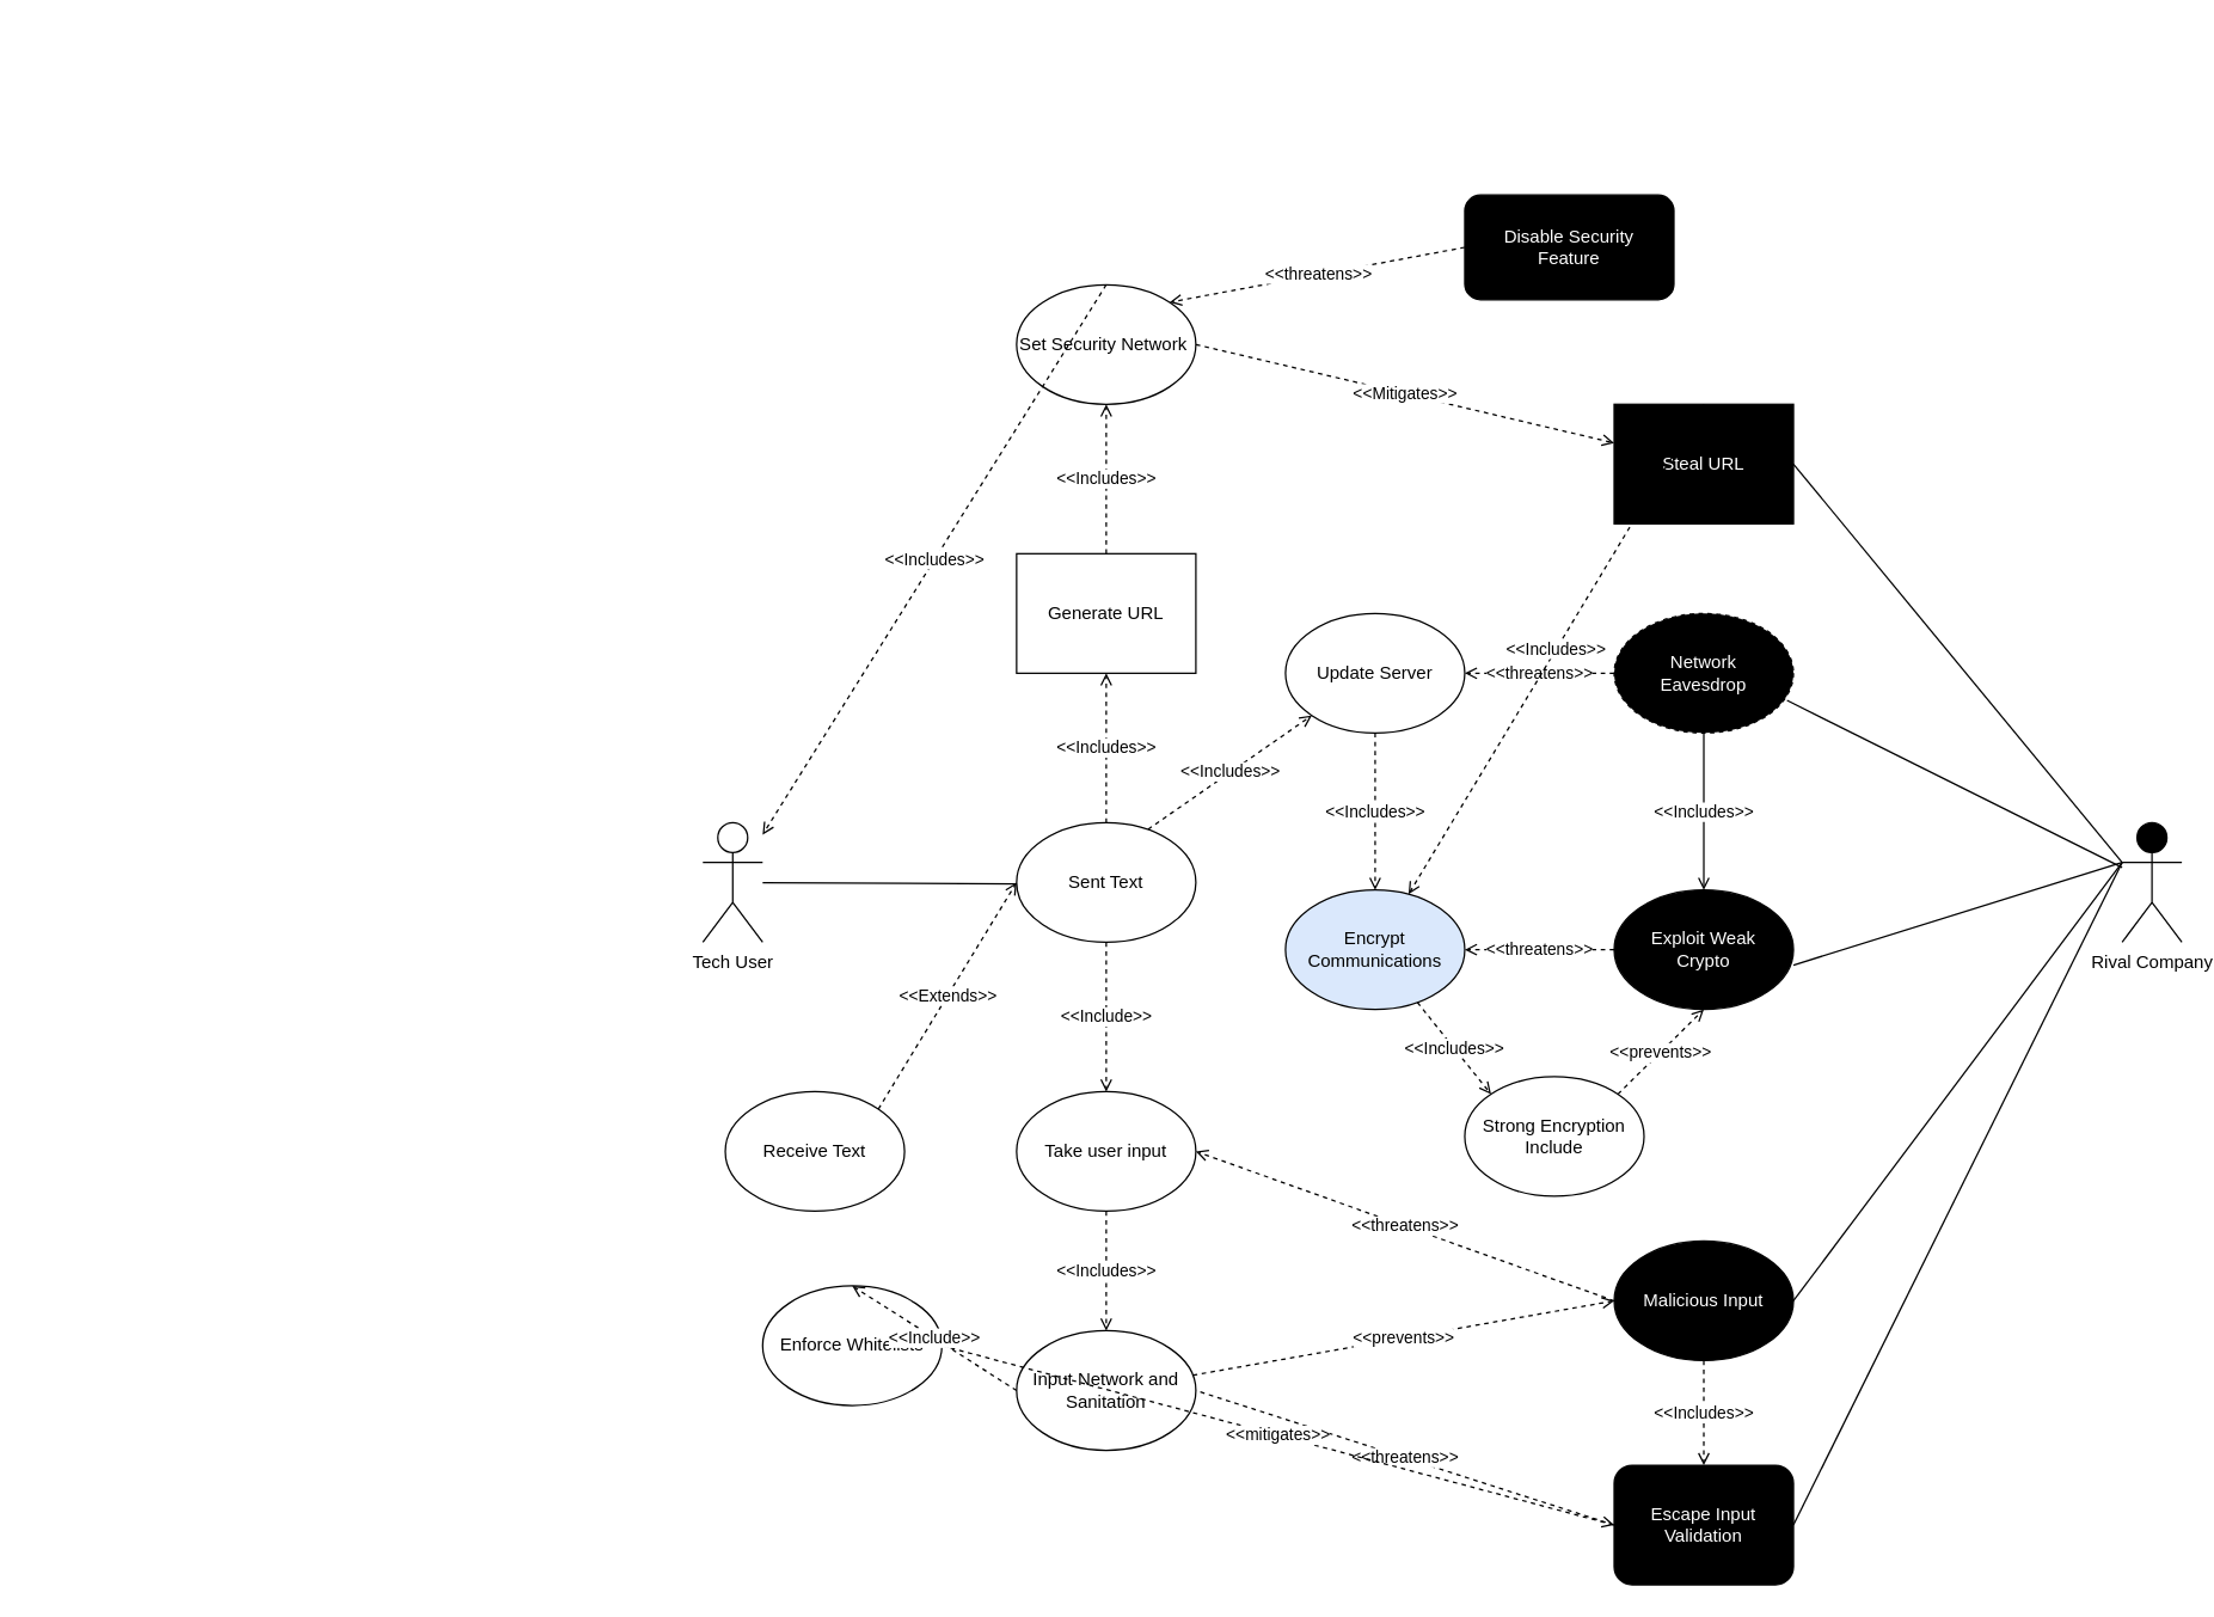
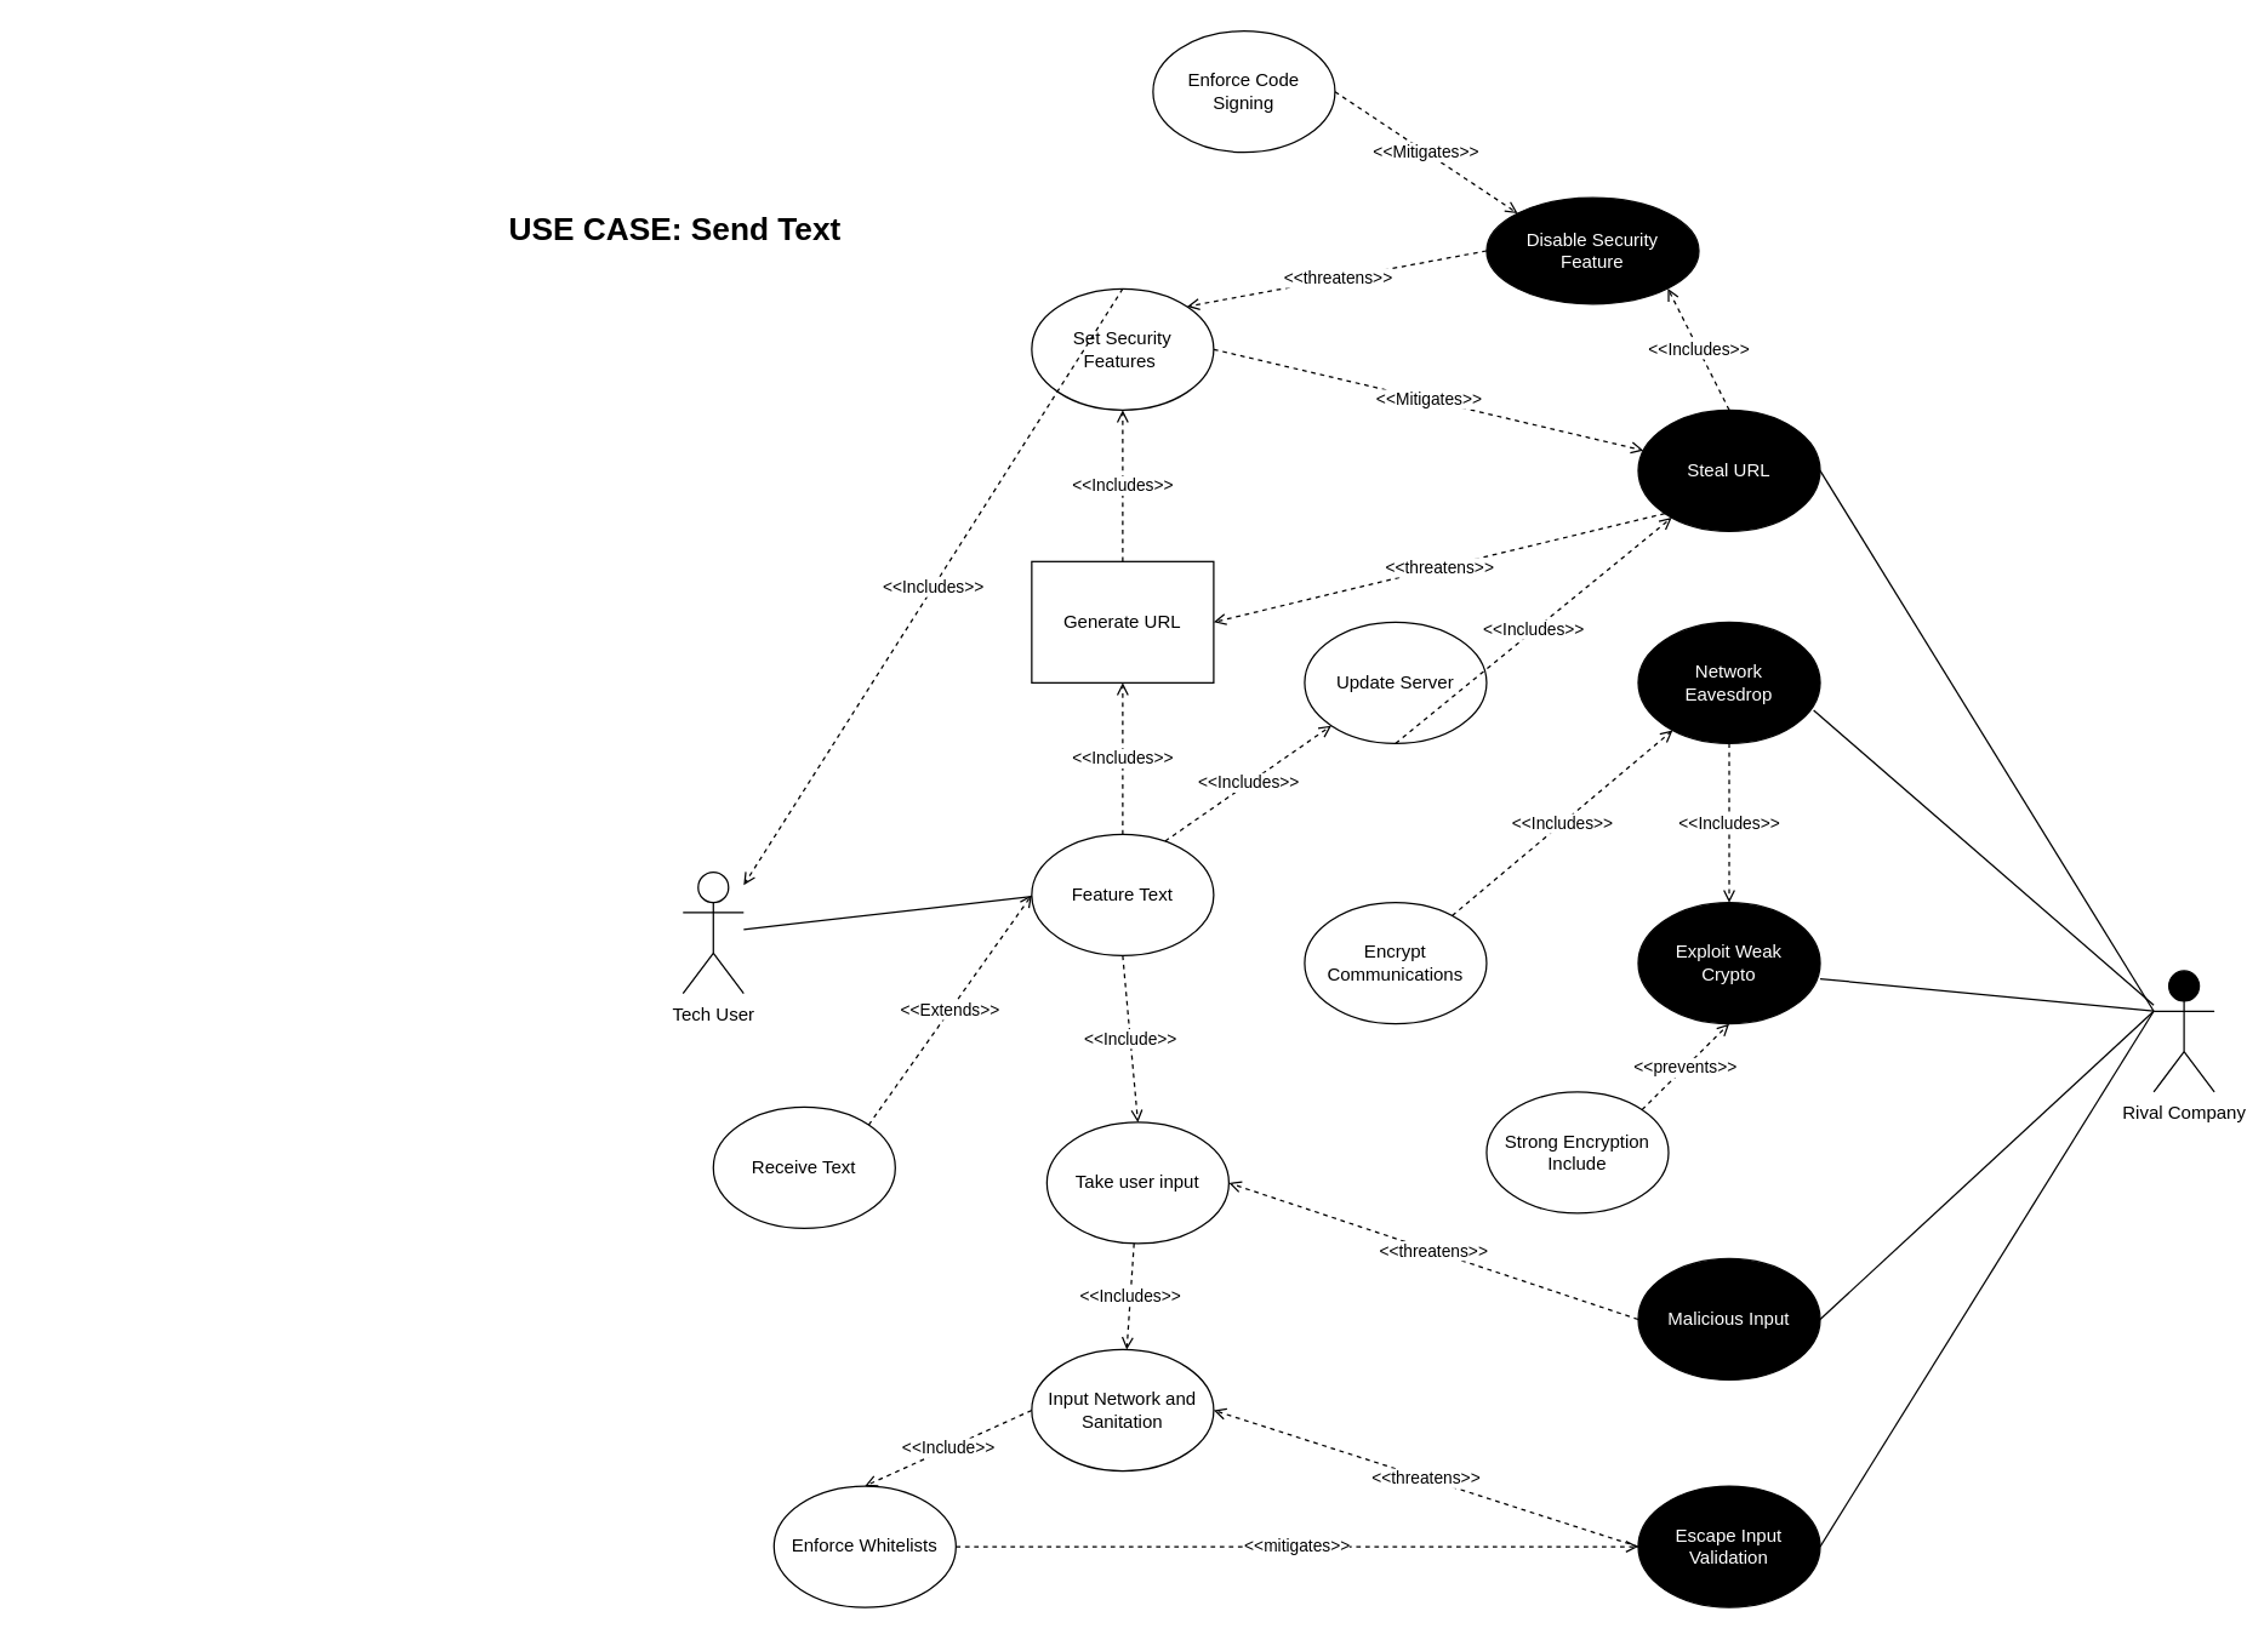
+ <mxCell id="47" value="Enforce Code &lt;br&gt;Signing" style="ellipse;whiteSpace=wrap;html=1;" vertex="1" parent="1"><mxGeometry x="760" y="20" width="120" height="80" as="geometry" /></mxCell>
+ <mxCell id="50" value="&amp;lt;&amp;lt;Mitigates&amp;gt;&amp;gt;" style="rounded=1;orthogonalLoop=1;jettySize=auto;html=1;dashed=1;strokeWidth=1;endFill=0;endArrow=open;exitX=1;exitY=0.5;exitDx=0;exitDy=0;entryX=0;entryY=0;entryDx=0;entryDy=0;" edge="1" parent="1" source="47" target="45"><mxGeometry relative="1" as="geometry"><mxPoint x="908.29" y="33.31" as="sourcePoint" /><mxPoint x="1191.711" y="99.997" as="targetPoint" /></mxGeometry></mxCell>
+ <mxCell id="8" value="&lt;b&gt;&lt;font style=&quot;font-size: 21px&quot;&gt;USE CASE: Send Text&lt;br&gt;&lt;/font&gt;&lt;/b&gt;" style="text;html=1;strokeColor=none;fillColor=none;align=center;verticalAlign=middle;whiteSpace=wrap;rounded=0;" parent="1" vertex="1"><mxGeometry x="20" y="140" width="850" height="20" as="geometry" /></mxCell>
- <mxCell id="45" value="Disable Security &lt;br&gt;Feature" style="whiteSpace=wrap;html=1;fillColor=#000000;fontColor=#FFFFFF;rounded=1;" vertex="1" parent="1"><mxGeometry x="980" y="130" width="140" height="70" as="geometry" /></mxCell>
+ <mxCell id="45" value="Disable Security &lt;br&gt;Feature" style="ellipse;whiteSpace=wrap;html=1;fillColor=#000000;fontColor=#FFFFFF;" vertex="1" parent="1"><mxGeometry x="980" y="130" width="140" height="70" as="geometry" /></mxCell>
- <mxCell id="33" value="Set Security Network&amp;nbsp;" style="ellipse;whiteSpace=wrap;html=1;" parent="1" vertex="1"><mxGeometry x="680" y="190" width="120" height="80" as="geometry" /></mxCell>
+ <mxCell id="33" value="Set Security Features&amp;nbsp;" style="ellipse;whiteSpace=wrap;html=1;" parent="1" vertex="1"><mxGeometry x="680" y="190" width="120" height="80" as="geometry" /></mxCell>
- <mxCell id="31" value="Steal URL" style="whiteSpace=wrap;html=1;fillColor=#000000;fontColor=#FFFFFF;rounded=0;" parent="1" vertex="1"><mxGeometry x="1080" y="270" width="120" height="80" as="geometry" /></mxCell>
+ <mxCell id="31" value="Steal URL" style="ellipse;whiteSpace=wrap;html=1;fillColor=#000000;fontColor=#FFFFFF;" parent="1" vertex="1"><mxGeometry x="1080" y="270" width="120" height="80" as="geometry" /></mxCell>
+ <mxCell id="35" value="&amp;lt;&amp;lt;threatens&amp;gt;&amp;gt;" style="rounded=1;orthogonalLoop=1;jettySize=auto;html=1;dashed=1;strokeWidth=1;endFill=0;endArrow=open;entryX=1;entryY=0.5;entryDx=0;entryDy=0;exitX=0;exitY=1;exitDx=0;exitDy=0;" parent="1" source="31" target="5" edge="1"><mxGeometry relative="1" as="geometry"><mxPoint x="857.574" y="361.716" as="sourcePoint" /><mxPoint x="760" y="280" as="targetPoint" /></mxGeometry></mxCell>
- <mxCell id="18" value="&amp;lt;&amp;lt;threatens&amp;gt;&amp;gt;" style="rounded=1;orthogonalLoop=1;jettySize=auto;html=1;dashed=1;strokeWidth=1;endFill=0;endArrow=open;entryX=1;entryY=0.5;entryDx=0;entryDy=0;exitX=0;exitY=0.5;exitDx=0;exitDy=0;" parent="1" source="17" target="6" edge="1"><mxGeometry relative="1" as="geometry"><mxPoint x="1040" y="555" as="sourcePoint" /><mxPoint x="920" y="445" as="targetPoint" /></mxGeometry></mxCell>
- <mxCell id="17" value="Network &lt;br&gt;Eavesdrop" style="ellipse;whiteSpace=wrap;html=1;fillColor=#000000;fontColor=#FFFFFF;dashed=1;" parent="1" vertex="1"><mxGeometry x="1080" y="410" width="120" height="80" as="geometry" /></mxCell>
+ <mxCell id="17" value="Network &lt;br&gt;Eavesdrop" style="ellipse;whiteSpace=wrap;html=1;fillColor=#000000;fontColor=#FFFFFF;" parent="1" vertex="1"><mxGeometry x="1080" y="410" width="120" height="80" as="geometry" /></mxCell>
- <mxCell id="51" value="&amp;lt;&amp;lt;Includes&amp;gt;&amp;gt;" style="rounded=1;orthogonalLoop=1;jettySize=auto;html=1;dashed=1;strokeWidth=1;endFill=0;endArrow=open;exitX=0.5;exitY=0;exitDx=0;exitDy=0;" edge="1" parent="1" source="31" target="19"><mxGeometry relative="1" as="geometry"><mxPoint x="1170" y="252.99" as="sourcePoint" /><mxPoint x="1227.227" y="159.997" as="targetPoint" /></mxGeometry></mxCell>
+ <mxCell id="51" value="&amp;lt;&amp;lt;Includes&amp;gt;&amp;gt;" style="rounded=1;orthogonalLoop=1;jettySize=auto;html=1;dashed=1;strokeWidth=1;endFill=0;endArrow=open;exitX=0.5;exitY=0;exitDx=0;exitDy=0;entryX=1;entryY=1;entryDx=0;entryDy=0;" edge="1" parent="1" source="31" target="45"><mxGeometry relative="1" as="geometry"><mxPoint x="1170" y="252.99" as="sourcePoint" /><mxPoint x="1227.227" y="159.997" as="targetPoint" /></mxGeometry></mxCell>
- <mxCell id="23" value="&amp;lt;&amp;lt;Includes&amp;gt;&amp;gt;" style="rounded=1;orthogonalLoop=1;jettySize=auto;html=1;dashed=0;strokeWidth=1;endFill=0;endArrow=open;entryX=0.5;entryY=0;entryDx=0;entryDy=0;exitX=0.5;exitY=1;exitDx=0;exitDy=0;" parent="1" source="17" target="22" edge="1"><mxGeometry relative="1" as="geometry"><mxPoint x="1170" y="612" as="sourcePoint" /><mxPoint x="1197.04" y="710" as="targetPoint" /><Array as="points"><mxPoint x="1140" y="570" /></Array></mxGeometry></mxCell>
+ <mxCell id="23" value="&amp;lt;&amp;lt;Includes&amp;gt;&amp;gt;" style="rounded=1;orthogonalLoop=1;jettySize=auto;html=1;dashed=1;strokeWidth=1;endFill=0;endArrow=open;entryX=0.5;entryY=0;entryDx=0;entryDy=0;exitX=0.5;exitY=1;exitDx=0;exitDy=0;" parent="1" source="17" target="22" edge="1"><mxGeometry relative="1" as="geometry"><mxPoint x="1170" y="612" as="sourcePoint" /><mxPoint x="1197.04" y="710" as="targetPoint" /><Array as="points"><mxPoint x="1140" y="570" /></Array></mxGeometry></mxCell>
- <mxCell id="20" value="&amp;lt;&amp;lt;Includes&amp;gt;&amp;gt;" style="rounded=1;orthogonalLoop=1;jettySize=auto;html=1;dashed=1;strokeWidth=1;endFill=0;endArrow=open;exitX=0.5;exitY=1;exitDx=0;exitDy=0;entryX=0.5;entryY=0;entryDx=0;entryDy=0;" parent="1" source="6" target="19" edge="1"><mxGeometry relative="1" as="geometry"><mxPoint x="890.19" y="596.2" as="sourcePoint" /><mxPoint x="920" y="590" as="targetPoint" /></mxGeometry></mxCell>
+ <mxCell id="20" value="&amp;lt;&amp;lt;Includes&amp;gt;&amp;gt;" style="rounded=1;orthogonalLoop=1;jettySize=auto;html=1;dashed=1;strokeWidth=1;endFill=0;endArrow=open;exitX=0.5;exitY=1;exitDx=0;exitDy=0;" parent="1" source="6" target="31" edge="1"><mxGeometry relative="1" as="geometry"><mxPoint x="890.19" y="596.2" as="sourcePoint" /><mxPoint x="920" y="590" as="targetPoint" /></mxGeometry></mxCell>
- <mxCell id="2" value="Tech User" style="shape=umlActor;verticalLabelPosition=bottom;verticalAlign=top;html=1;outlineConnect=0;" parent="1" vertex="1"><mxGeometry x="470" y="550" width="40" height="80" as="geometry" /></mxCell>
+ <mxCell id="2" value="Tech User" style="shape=umlActor;verticalLabelPosition=bottom;verticalAlign=top;html=1;outlineConnect=0;" parent="1" vertex="1"><mxGeometry x="450" y="575" width="40" height="80" as="geometry" /></mxCell>
- <mxCell id="3" value="Sent Text" style="ellipse;whiteSpace=wrap;html=1;" parent="1" vertex="1"><mxGeometry x="680" y="550" width="120" height="80" as="geometry" /></mxCell>
+ <mxCell id="3" value="Feature Text" style="ellipse;whiteSpace=wrap;html=1;" parent="1" vertex="1"><mxGeometry x="680" y="550" width="120" height="80" as="geometry" /></mxCell>
- <mxCell id="27" value="Rival Company" style="shape=umlActor;verticalLabelPosition=bottom;verticalAlign=top;html=1;outlineConnect=0;fontColor=#000000;fillColor=#000000;" parent="1" vertex="1"><mxGeometry x="1420" y="550" width="40" height="80" as="geometry" /></mxCell>
+ <mxCell id="27" value="Rival Company" style="shape=umlActor;verticalLabelPosition=bottom;verticalAlign=top;html=1;outlineConnect=0;fontColor=#000000;fillColor=#000000;" parent="1" vertex="1"><mxGeometry x="1420" y="640" width="40" height="80" as="geometry" /></mxCell>
- <mxCell id="19" value="Encrypt Communications" style="ellipse;whiteSpace=wrap;html=1;fillColor=#dae8fc;" parent="1" vertex="1"><mxGeometry x="860" y="595" width="120" height="80" as="geometry" /></mxCell>
+ <mxCell id="19" value="Encrypt Communications" style="ellipse;whiteSpace=wrap;html=1;" parent="1" vertex="1"><mxGeometry x="860" y="595" width="120" height="80" as="geometry" /></mxCell>
- <mxCell id="24" value="&amp;lt;&amp;lt;threatens&amp;gt;&amp;gt;" style="rounded=1;orthogonalLoop=1;jettySize=auto;html=1;dashed=1;strokeWidth=1;endFill=0;endArrow=open;entryX=1;entryY=0.5;entryDx=0;entryDy=0;exitX=0;exitY=0.5;exitDx=0;exitDy=0;" parent="1" source="22" target="19" edge="1"><mxGeometry relative="1" as="geometry"><mxPoint x="1130" y="620" as="sourcePoint" /><mxPoint x="1047.57" y="710" as="targetPoint" /></mxGeometry></mxCell>
- <mxCell id="25" value="&amp;lt;&amp;lt;Includes&amp;gt;&amp;gt;" style="rounded=1;orthogonalLoop=1;jettySize=auto;html=1;dashed=1;strokeWidth=1;endFill=0;endArrow=open;entryX=0;entryY=0;entryDx=0;entryDy=0;" parent="1" source="19" target="21" edge="1"><mxGeometry relative="1" as="geometry"><mxPoint x="950" y="675" as="sourcePoint" /><mxPoint x="977.04" y="773" as="targetPoint" /></mxGeometry></mxCell>
+ <mxCell id="25" value="&amp;lt;&amp;lt;Includes&amp;gt;&amp;gt;" style="rounded=1;orthogonalLoop=1;jettySize=auto;html=1;dashed=1;strokeWidth=1;endFill=0;endArrow=open;" parent="1" source="19" target="17" edge="1"><mxGeometry relative="1" as="geometry"><mxPoint x="950" y="675" as="sourcePoint" /><mxPoint x="977.04" y="773" as="targetPoint" /></mxGeometry></mxCell>
- <mxCell id="37" value="Receive Text" style="ellipse;whiteSpace=wrap;html=1;" parent="1" vertex="1"><mxGeometry x="485" y="730" width="120" height="80" as="geometry" /></mxCell>
+ <mxCell id="37" value="Receive Text" style="ellipse;whiteSpace=wrap;html=1;" parent="1" vertex="1"><mxGeometry x="470" y="730" width="120" height="80" as="geometry" /></mxCell>
- <mxCell id="15" value="Take user input" style="ellipse;whiteSpace=wrap;html=1;" parent="1" vertex="1"><mxGeometry x="680" y="730" width="120" height="80" as="geometry" /></mxCell>
+ <mxCell id="15" value="Take user input" style="ellipse;whiteSpace=wrap;html=1;" parent="1" vertex="1"><mxGeometry x="690" y="740" width="120" height="80" as="geometry" /></mxCell>
- <mxCell id="42" value="Enforce Whitelists" style="ellipse;whiteSpace=wrap;html=1;" parent="1" vertex="1"><mxGeometry x="510" y="860" width="120" height="80" as="geometry" /></mxCell>
+ <mxCell id="42" value="Enforce Whitelists" style="ellipse;whiteSpace=wrap;html=1;" parent="1" vertex="1"><mxGeometry x="510" y="980" width="120" height="80" as="geometry" /></mxCell>
- <mxCell id="14" value="&amp;lt;&amp;lt;prevents&amp;gt;&amp;gt;" style="rounded=1;orthogonalLoop=1;jettySize=auto;html=1;dashed=1;strokeWidth=1;endFill=0;endArrow=open;entryX=0;entryY=0.5;entryDx=0;entryDy=0;" parent="1" source="10" target="12" edge="1"><mxGeometry relative="1" as="geometry"><mxPoint x="650" y="770" as="sourcePoint" /><mxPoint x="623" y="730" as="targetPoint" /></mxGeometry></mxCell>
- <mxCell id="40" value="&amp;lt;&amp;lt;threatens&amp;gt;&amp;gt;" style="rounded=1;orthogonalLoop=1;jettySize=auto;html=1;dashed=1;strokeWidth=1;endFill=0;endArrow=none;exitX=0;exitY=0.5;exitDx=0;exitDy=0;entryX=1;entryY=0.5;entryDx=0;entryDy=0;" parent="1" source="39" target="10" edge="1"><mxGeometry relative="1" as="geometry"><mxPoint x="808.079" y="959.958" as="sourcePoint" /><mxPoint x="800" y="990" as="targetPoint" /></mxGeometry></mxCell>
+ <mxCell id="40" value="&amp;lt;&amp;lt;threatens&amp;gt;&amp;gt;" style="rounded=1;orthogonalLoop=1;jettySize=auto;html=1;dashed=1;strokeWidth=1;endFill=0;endArrow=open;exitX=0;exitY=0.5;exitDx=0;exitDy=0;entryX=1;entryY=0.5;entryDx=0;entryDy=0;" parent="1" source="39" target="10" edge="1"><mxGeometry relative="1" as="geometry"><mxPoint x="808.079" y="959.958" as="sourcePoint" /><mxPoint x="800" y="990" as="targetPoint" /></mxGeometry></mxCell>
- <mxCell id="46" value="&amp;lt;&amp;lt;Includes&amp;gt;&amp;gt;" style="rounded=1;orthogonalLoop=1;jettySize=auto;html=1;dashed=1;strokeWidth=1;endFill=0;endArrow=open;entryX=0.5;entryY=0;entryDx=0;entryDy=0;exitX=0.5;exitY=1;exitDx=0;exitDy=0;" edge="1" parent="1" source="12" target="39"><mxGeometry relative="1" as="geometry"><mxPoint x="1220" y="875" as="sourcePoint" /><mxPoint x="1220" y="980" as="targetPoint" /><Array as="points" /></mxGeometry></mxCell>
- <mxCell id="39" value="Escape Input Validation" style="whiteSpace=wrap;html=1;fillColor=#000000;fontColor=#FFFFFF;rounded=1;" parent="1" vertex="1"><mxGeometry x="1080" y="980" width="120" height="80" as="geometry" /></mxCell>
+ <mxCell id="39" value="Escape Input Validation" style="ellipse;whiteSpace=wrap;html=1;fillColor=#000000;fontColor=#FFFFFF;" parent="1" vertex="1"><mxGeometry x="1080" y="980" width="120" height="80" as="geometry" /></mxCell>
